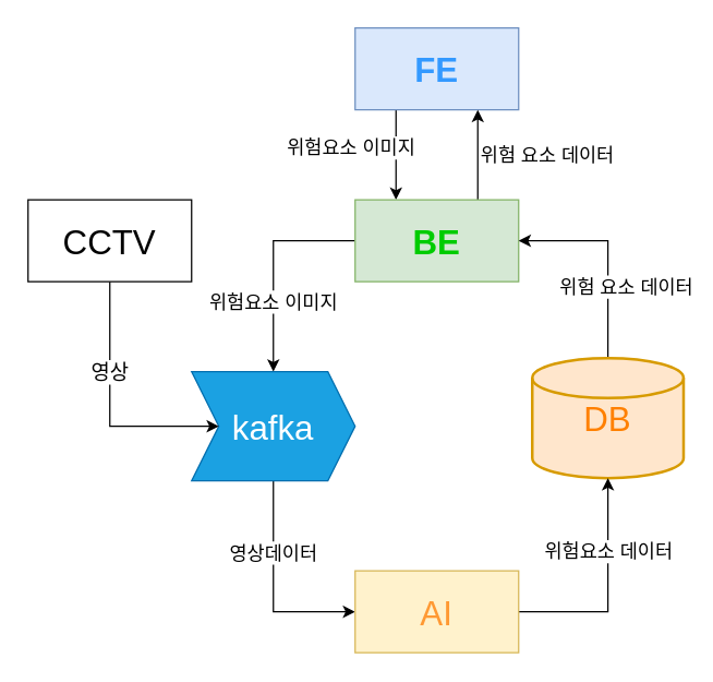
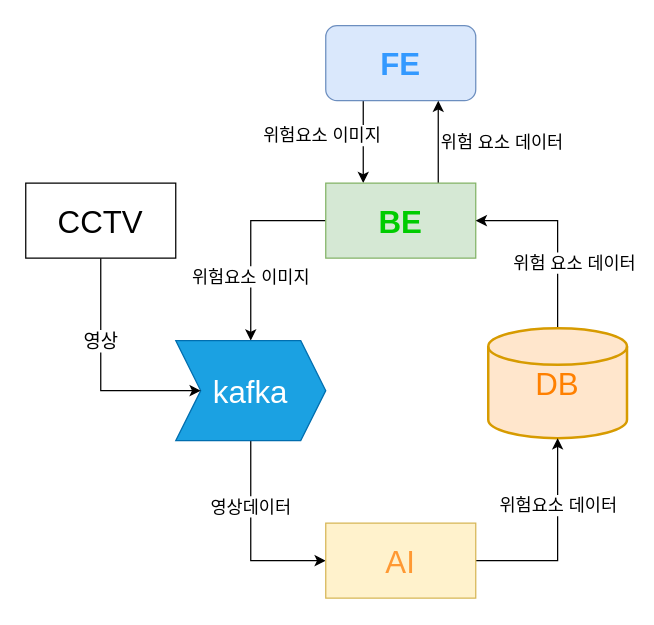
- <mxCell id="3" value="&lt;font color=&quot;#3399ff&quot; style=&quot;font-size: 25px;&quot;&gt;&lt;b style=&quot;&quot;&gt;FE&lt;/b&gt;&lt;/font&gt;" style="rounded=0;whiteSpace=wrap;html=1;fillColor=#dae8fc;strokeColor=#6c8ebf;" vertex="1" parent="1"><mxGeometry x="260" y="20" width="120" height="60" as="geometry" /></mxCell>
+ <mxCell id="3" value="&lt;font color=&quot;#3399ff&quot; style=&quot;font-size: 25px;&quot;&gt;&lt;b style=&quot;&quot;&gt;FE&lt;/b&gt;&lt;/font&gt;" style="whiteSpace=wrap;html=1;fillColor=#dae8fc;strokeColor=#6c8ebf;rounded=1;" vertex="1" parent="1"><mxGeometry x="260" y="20" width="120" height="60" as="geometry" /></mxCell>
